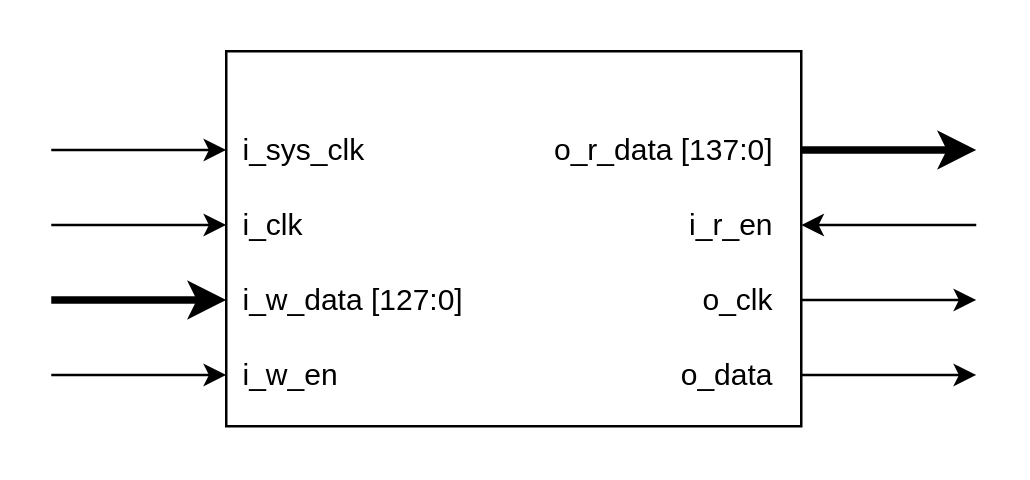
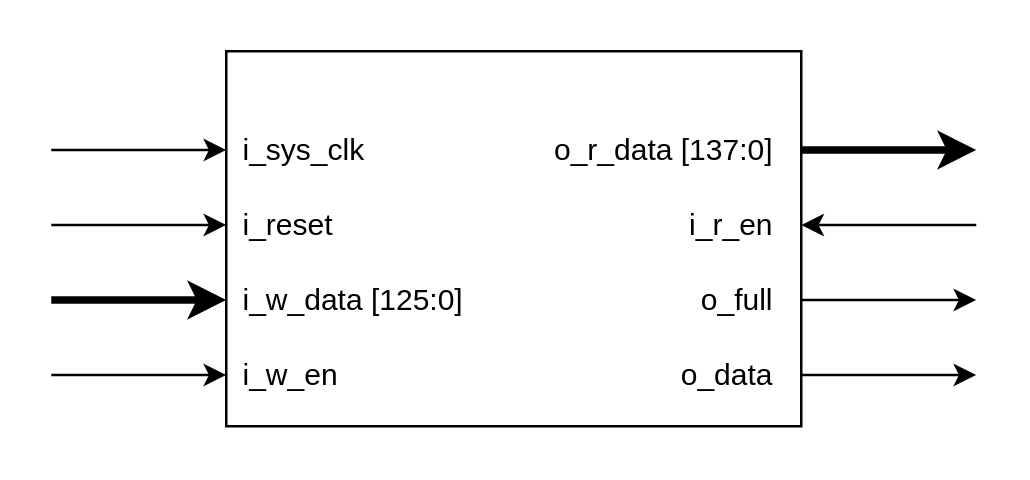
- <mxCell id="4" value="i_clk" style="text;html=1;align=left;verticalAlign=middle;resizable=0;points=[];autosize=1;" parent="1" vertex="1"><mxGeometry x="95" y="80" width="50" height="20" as="geometry" /></mxCell>
+ <mxCell id="4" value="i_reset" style="text;html=1;align=left;verticalAlign=middle;resizable=0;points=[];autosize=1;" parent="1" vertex="1"><mxGeometry x="95" y="80" width="50" height="20" as="geometry" /></mxCell>
- <mxCell id="7" value="i_w_data [127:0]" style="text;html=1;align=left;verticalAlign=middle;resizable=0;points=[];autosize=1;" parent="1" vertex="1"><mxGeometry x="95" y="110" width="100" height="20" as="geometry" /></mxCell>
+ <mxCell id="7" value="i_w_data [125:0]" style="text;html=1;align=left;verticalAlign=middle;resizable=0;points=[];autosize=1;" parent="1" vertex="1"><mxGeometry x="95" y="110" width="100" height="20" as="geometry" /></mxCell>
- <mxCell id="9" value="o_clk" style="text;html=1;align=right;verticalAlign=middle;resizable=0;points=[];autosize=1;" parent="1" vertex="1"><mxGeometry x="270" y="110" width="40" height="20" as="geometry" /></mxCell>
+ <mxCell id="9" value="o_full" style="text;html=1;align=right;verticalAlign=middle;resizable=0;points=[];autosize=1;" parent="1" vertex="1"><mxGeometry x="270" y="110" width="40" height="20" as="geometry" /></mxCell>
